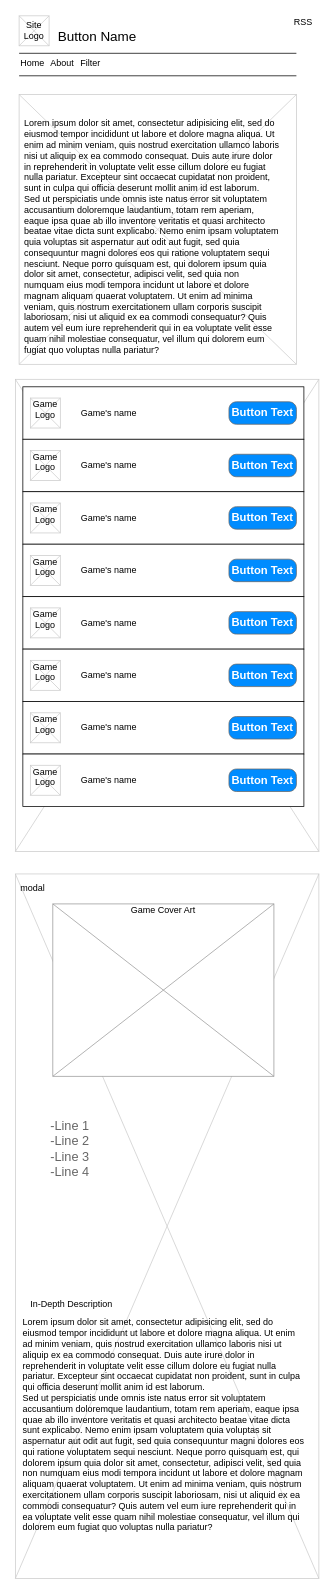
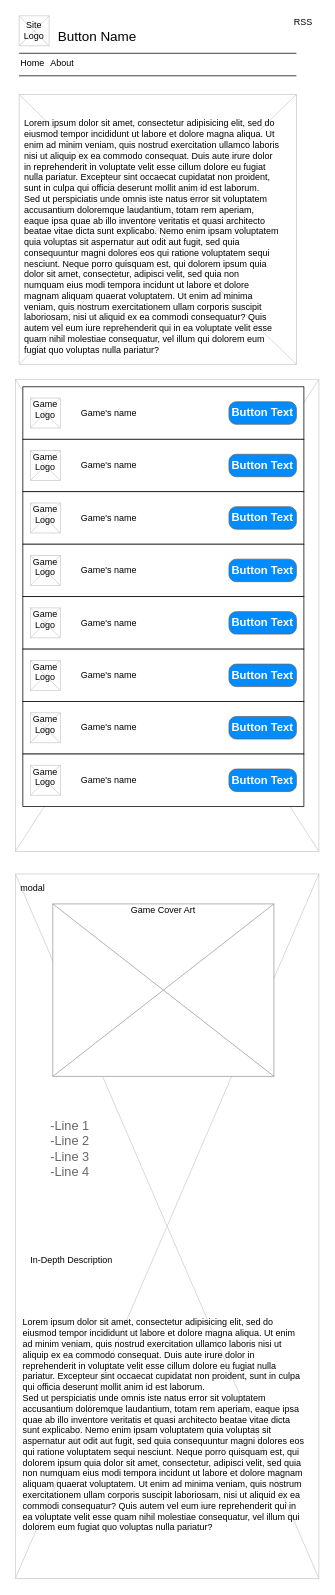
- <mxCell id="12" value="Filter&#10;" style="text;spacingTop=-5;" parent="1" vertex="1"><mxGeometry x="105" y="75" width="30" height="20" as="geometry" /></mxCell>
- <mxCell id="22" value="In-Depth Description" style="text;html=1;align=center;verticalAlign=middle;whiteSpace=wrap;rounded=0;" parent="1" vertex="1"><mxGeometry x="25" y="1725" width="140" height="30" as="geometry" /></mxCell>
+ <mxCell id="22" value="In-Depth Description" style="text;html=1;align=center;verticalAlign=middle;whiteSpace=wrap;rounded=0;" parent="1" vertex="1"><mxGeometry x="25" y="1665" width="140" height="30" as="geometry" /></mxCell>
